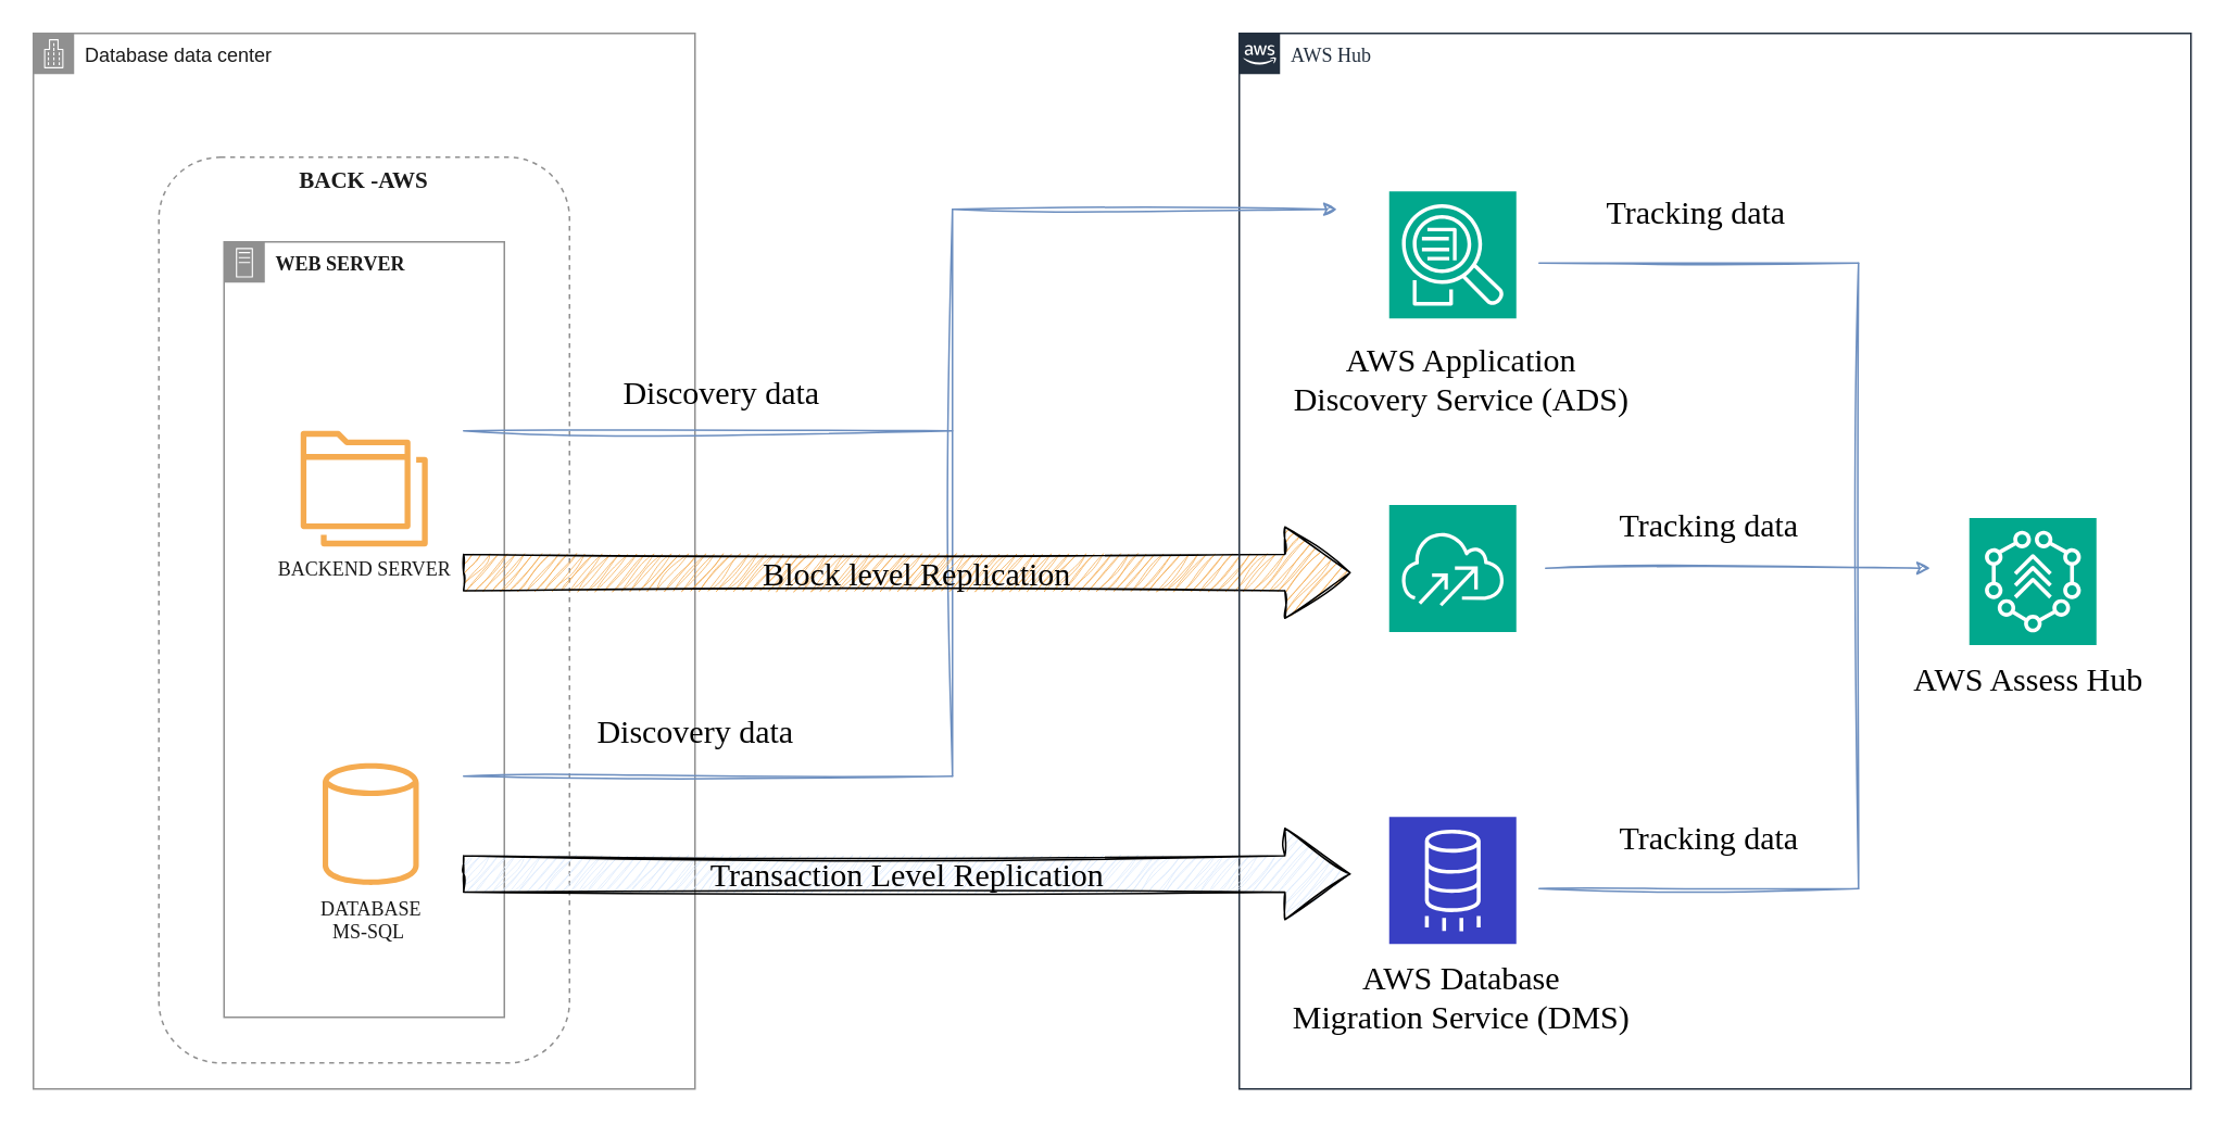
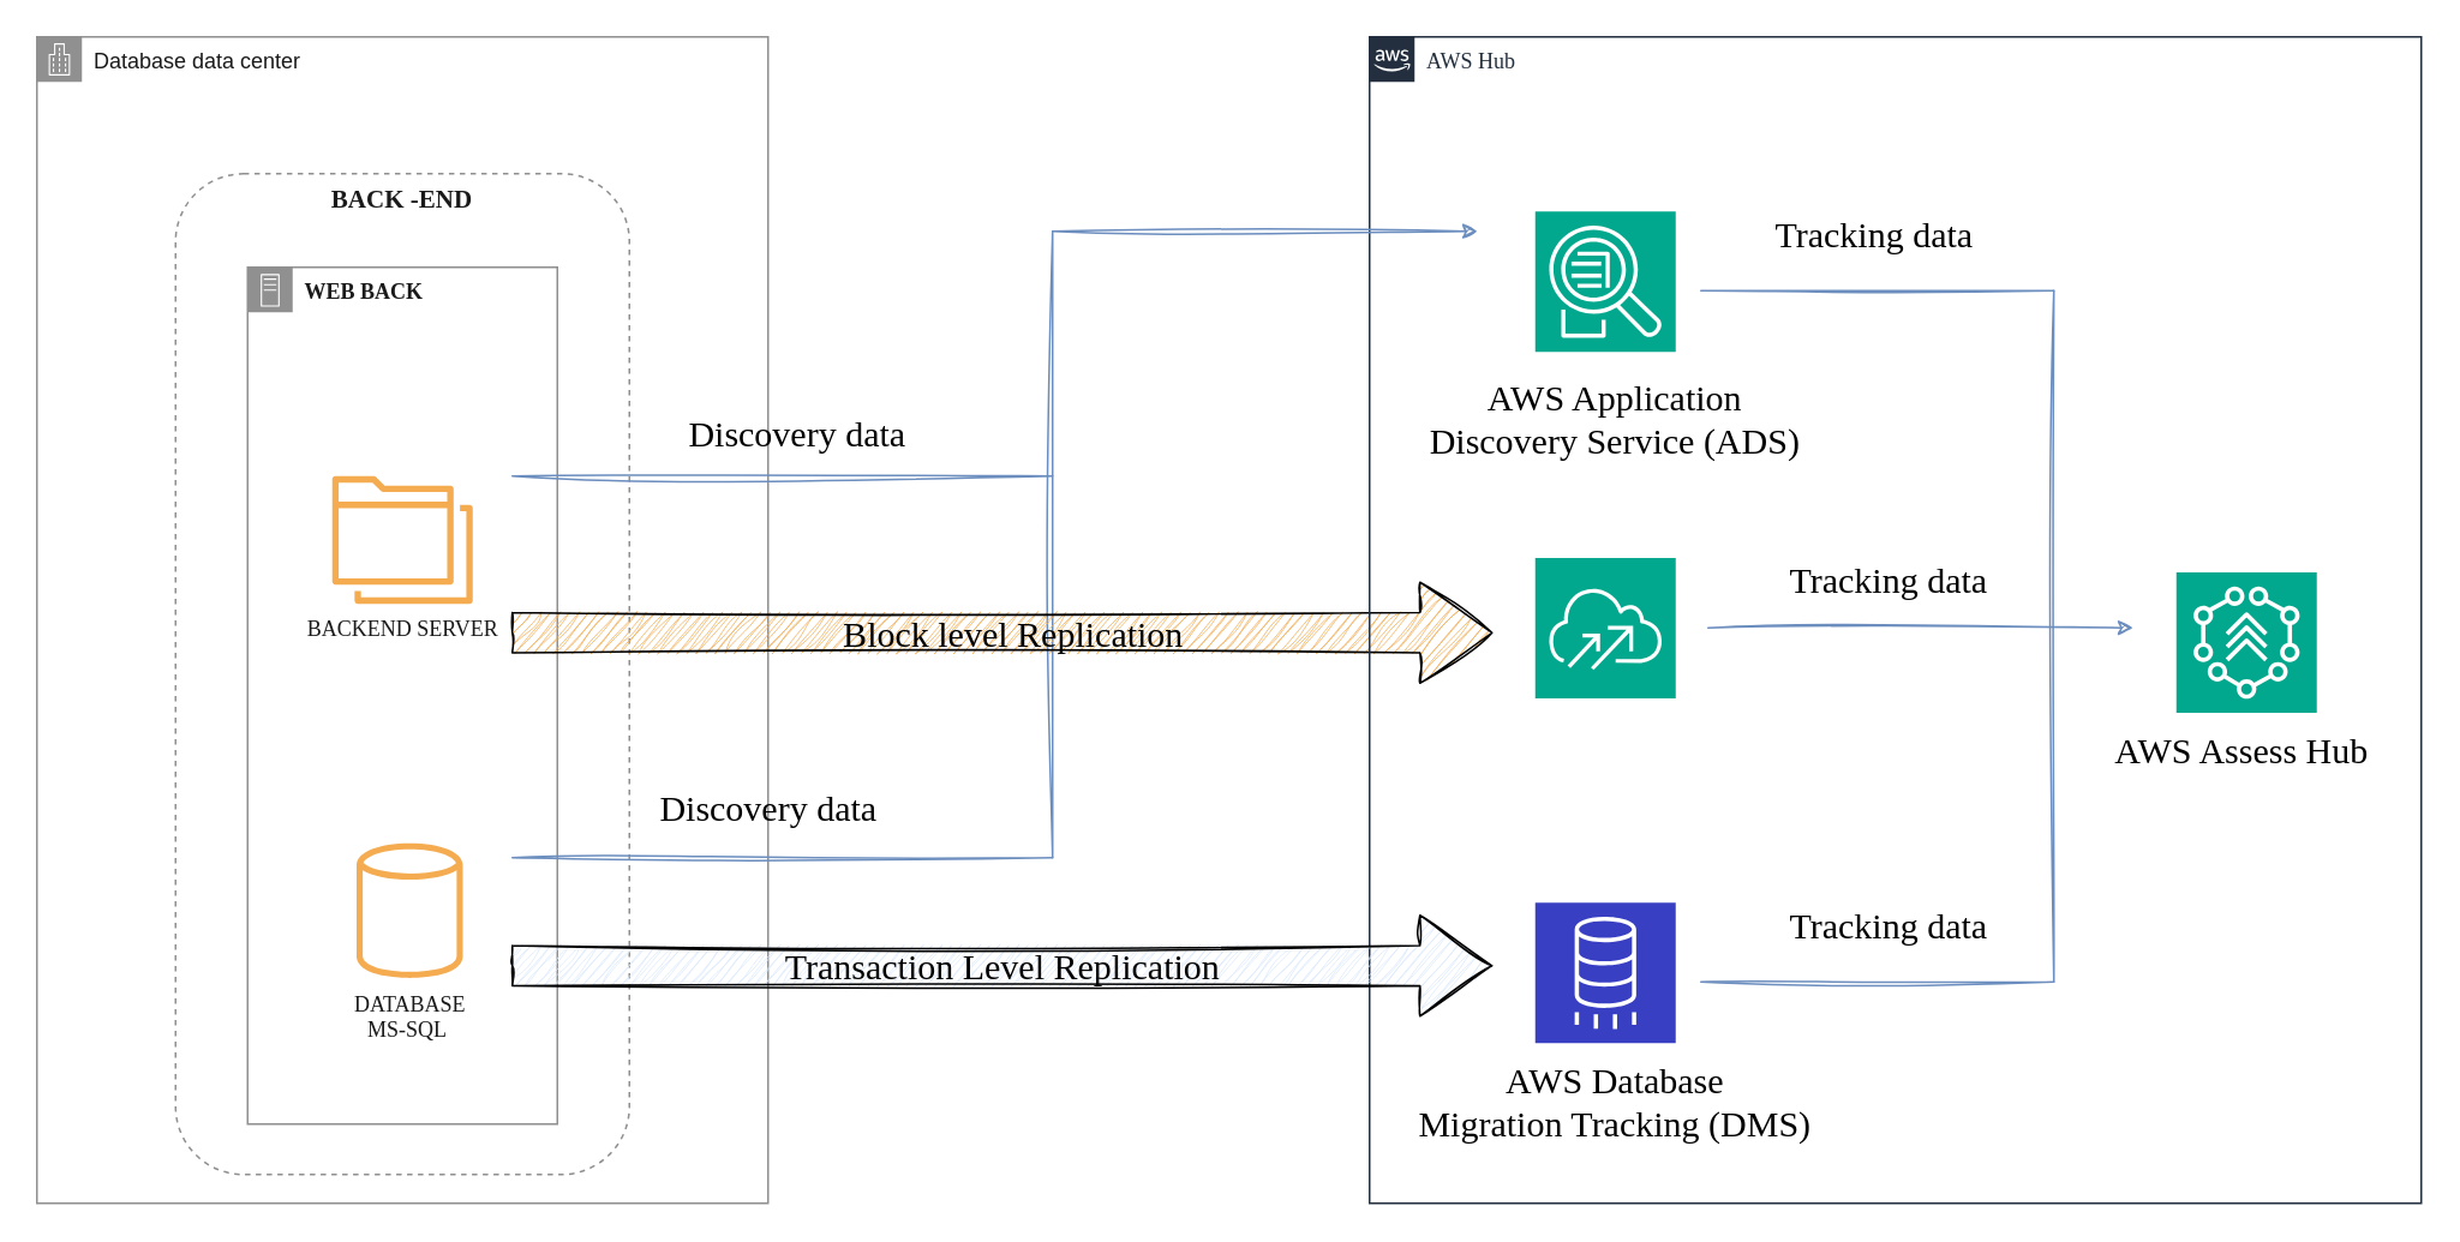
- <mxCell id="4" value="&lt;b&gt;&lt;font data-font-src=&quot;https://fonts.googleapis.com/css?family=Architects+Daughter&quot; face=&quot;Architects Daughter&quot; style=&quot;font-size: 14px;&quot;&gt;BACK -AWS&lt;/font&gt;&lt;/b&gt;" style="fillColor=none;strokeColor=#909090;dashed=1;verticalAlign=top;fontStyle=0;fontColor=#1A1A1A;whiteSpace=wrap;html=1;rounded=1;labelBackgroundColor=none;" parent="3" vertex="1"><mxGeometry x="77" y="76" width="252" height="556" as="geometry" /></mxCell>
+ <mxCell id="4" value="&lt;b&gt;&lt;font data-font-src=&quot;https://fonts.googleapis.com/css?family=Architects+Daughter&quot; face=&quot;Architects Daughter&quot; style=&quot;font-size: 14px;&quot;&gt;BACK -END&lt;/font&gt;&lt;/b&gt;" style="fillColor=none;strokeColor=#909090;dashed=1;verticalAlign=top;fontStyle=0;fontColor=#1A1A1A;whiteSpace=wrap;html=1;rounded=1;labelBackgroundColor=none;" parent="3" vertex="1"><mxGeometry x="77" y="76" width="252" height="556" as="geometry" /></mxCell>
- <mxCell id="5" value="&lt;font data-font-src=&quot;https://fonts.googleapis.com/css?family=Architects+Daughter&quot; face=&quot;Architects Daughter&quot;&gt;&lt;b&gt;WEB SERVER&lt;/b&gt;&lt;/font&gt;" style="points=[[0,0],[0.25,0],[0.5,0],[0.75,0],[1,0],[1,0.25],[1,0.5],[1,0.75],[1,1],[0.75,1],[0.5,1],[0.25,1],[0,1],[0,0.75],[0,0.5],[0,0.25]];outlineConnect=0;html=1;whiteSpace=wrap;fontSize=12;fontStyle=0;container=1;pointerEvents=0;collapsible=0;recursiveResize=0;shape=mxgraph.aws4.group;grIcon=mxgraph.aws4.group_on_premise;strokeColor=#909090;fillColor=none;verticalAlign=top;align=left;spacingLeft=30;fontColor=#1A1A1A;dashed=0;rounded=1;labelBackgroundColor=none;" parent="3" vertex="1"><mxGeometry x="117" y="128" width="172" height="476" as="geometry" /></mxCell>
+ <mxCell id="5" value="&lt;font data-font-src=&quot;https://fonts.googleapis.com/css?family=Architects+Daughter&quot; face=&quot;Architects Daughter&quot;&gt;&lt;b&gt;WEB BACK&lt;/b&gt;&lt;/font&gt;" style="points=[[0,0],[0.25,0],[0.5,0],[0.75,0],[1,0],[1,0.25],[1,0.5],[1,0.75],[1,1],[0.75,1],[0.5,1],[0.25,1],[0,1],[0,0.75],[0,0.5],[0,0.25]];outlineConnect=0;html=1;whiteSpace=wrap;fontSize=12;fontStyle=0;container=1;pointerEvents=0;collapsible=0;recursiveResize=0;shape=mxgraph.aws4.group;grIcon=mxgraph.aws4.group_on_premise;strokeColor=#909090;fillColor=none;verticalAlign=top;align=left;spacingLeft=30;fontColor=#1A1A1A;dashed=0;rounded=1;labelBackgroundColor=none;" parent="3" vertex="1"><mxGeometry x="117" y="128" width="172" height="476" as="geometry" /></mxCell>
- <mxCell id="21" value="AWS Database&lt;br&gt;Migration Service (DMS)" style="text;html=1;align=center;verticalAlign=middle;resizable=0;points=[];autosize=1;strokeColor=none;fillColor=none;fontSize=20;fontFamily=Architects Daughter;" vertex="1" parent="9"><mxGeometry x="12" y="559" width="248" height="64" as="geometry" /></mxCell>
+ <mxCell id="21" value="AWS Database&lt;br&gt;Migration Tracking (DMS)" style="text;html=1;align=center;verticalAlign=middle;resizable=0;points=[];autosize=1;strokeColor=none;fillColor=none;fontSize=20;fontFamily=Architects Daughter;" vertex="1" parent="9"><mxGeometry x="12" y="559" width="248" height="64" as="geometry" /></mxCell>
